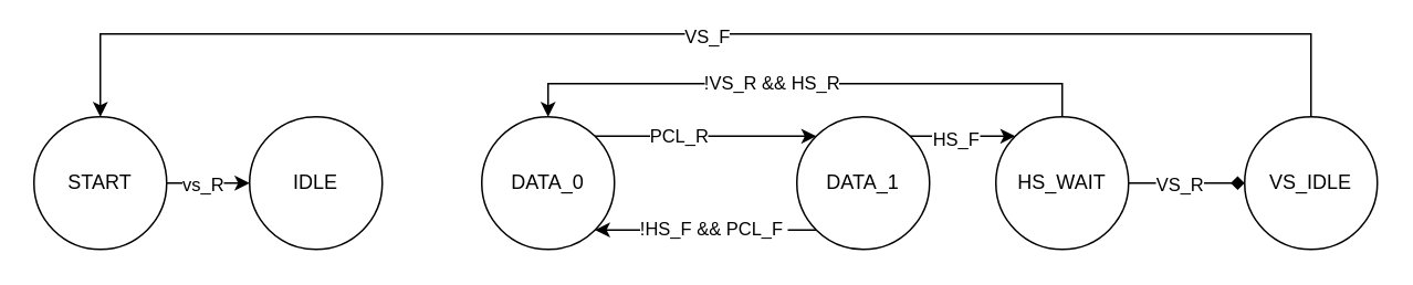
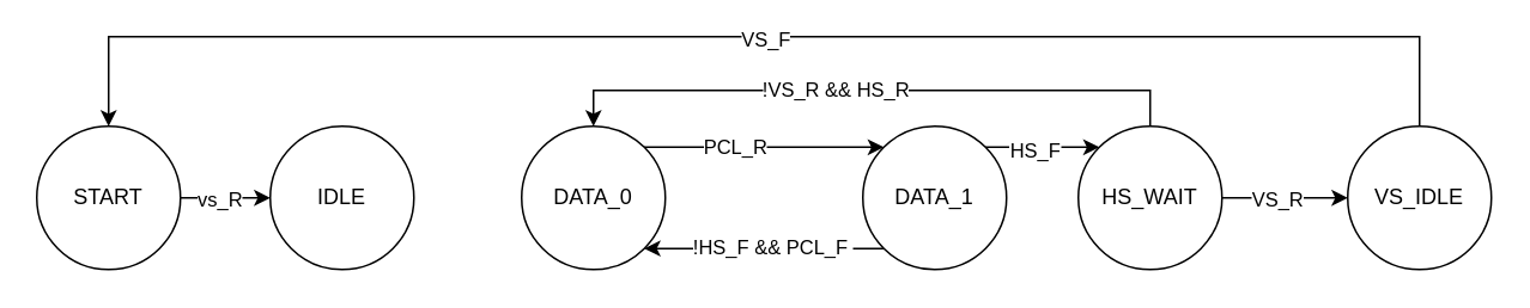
- <mxCell id="16" style="edgeStyle=orthogonalEdgeStyle;rounded=0;orthogonalLoop=1;jettySize=auto;html=1;exitX=1;exitY=0.5;exitDx=0;exitDy=0;entryX=0;entryY=0.5;entryDx=0;entryDy=0;endArrow=diamond;" parent="1" source="18" target="13" edge="1"><mxGeometry relative="1" as="geometry" /></mxCell>
+ <mxCell id="16" style="edgeStyle=orthogonalEdgeStyle;rounded=0;orthogonalLoop=1;jettySize=auto;html=1;exitX=1;exitY=0.5;exitDx=0;exitDy=0;entryX=0;entryY=0.5;entryDx=0;entryDy=0;" parent="1" source="18" target="13" edge="1"><mxGeometry relative="1" as="geometry" /></mxCell>
